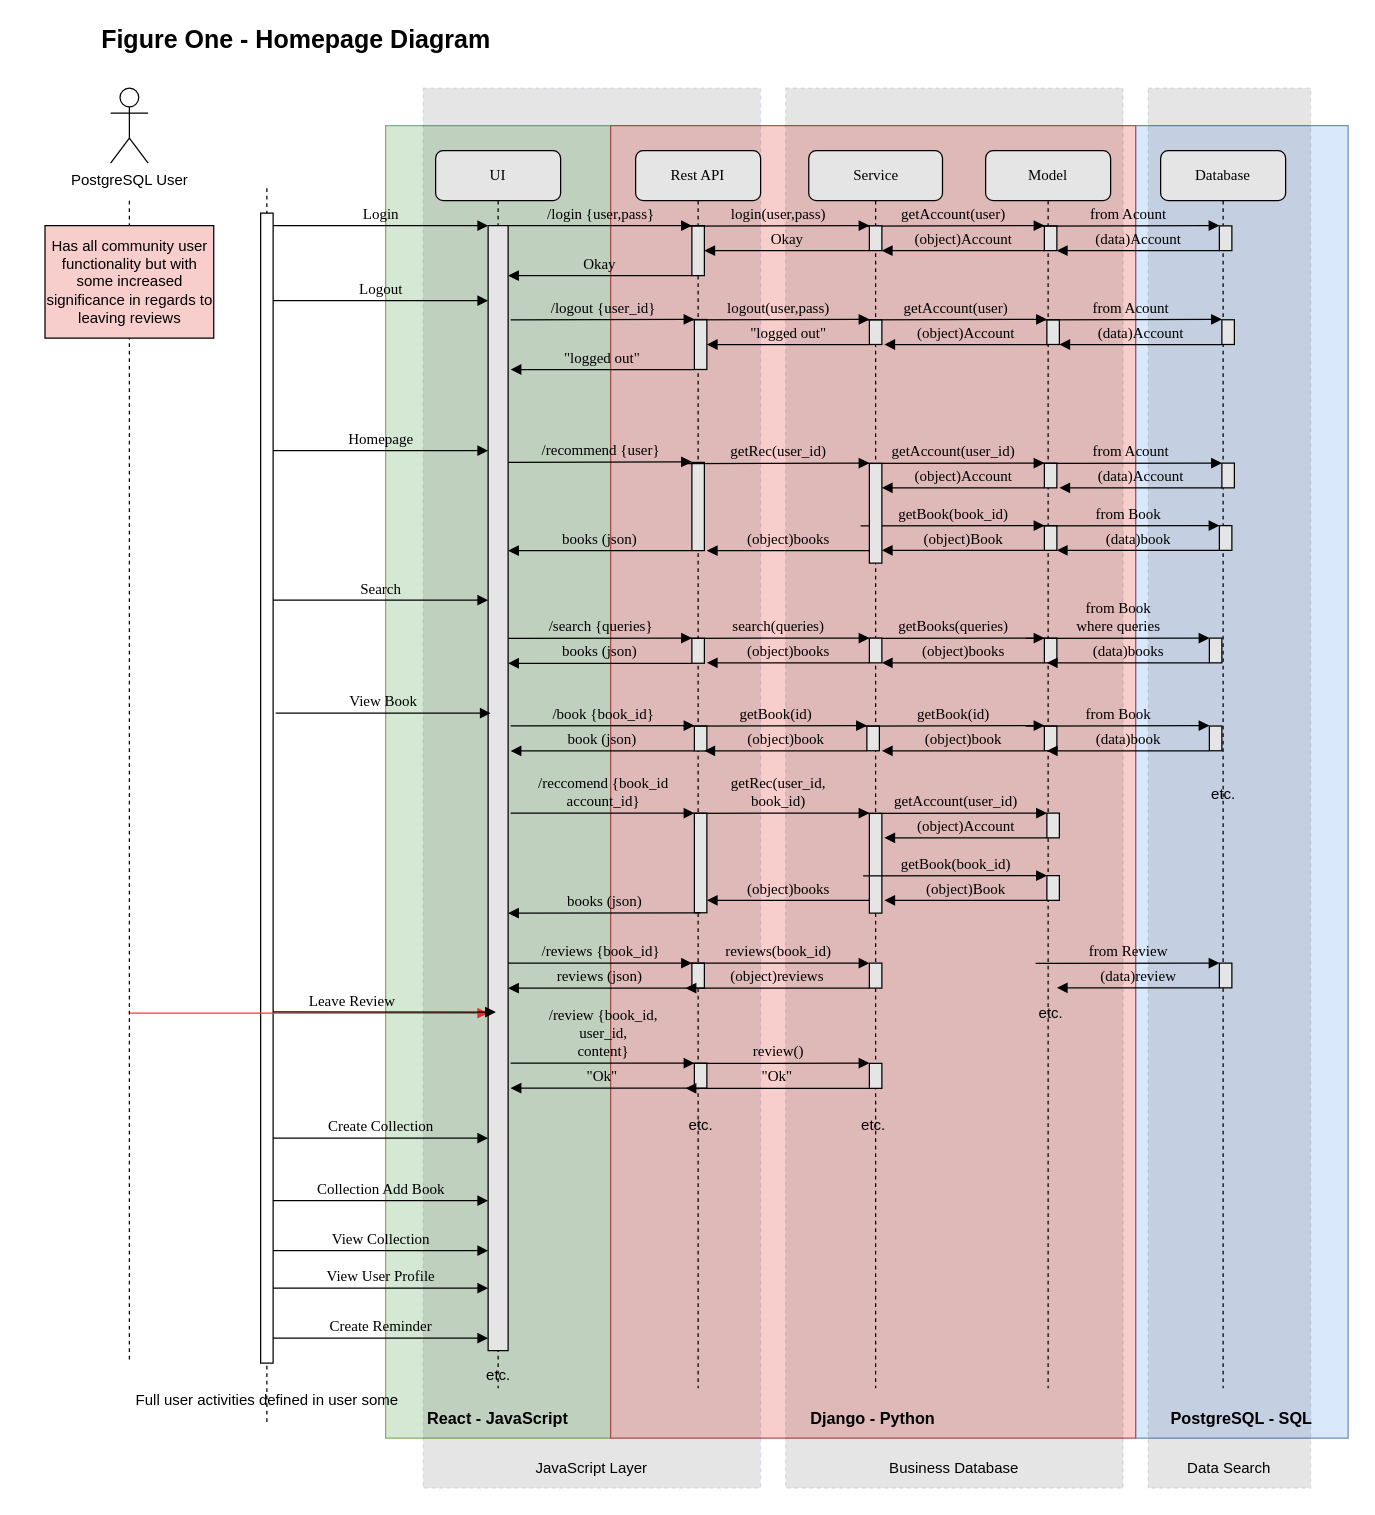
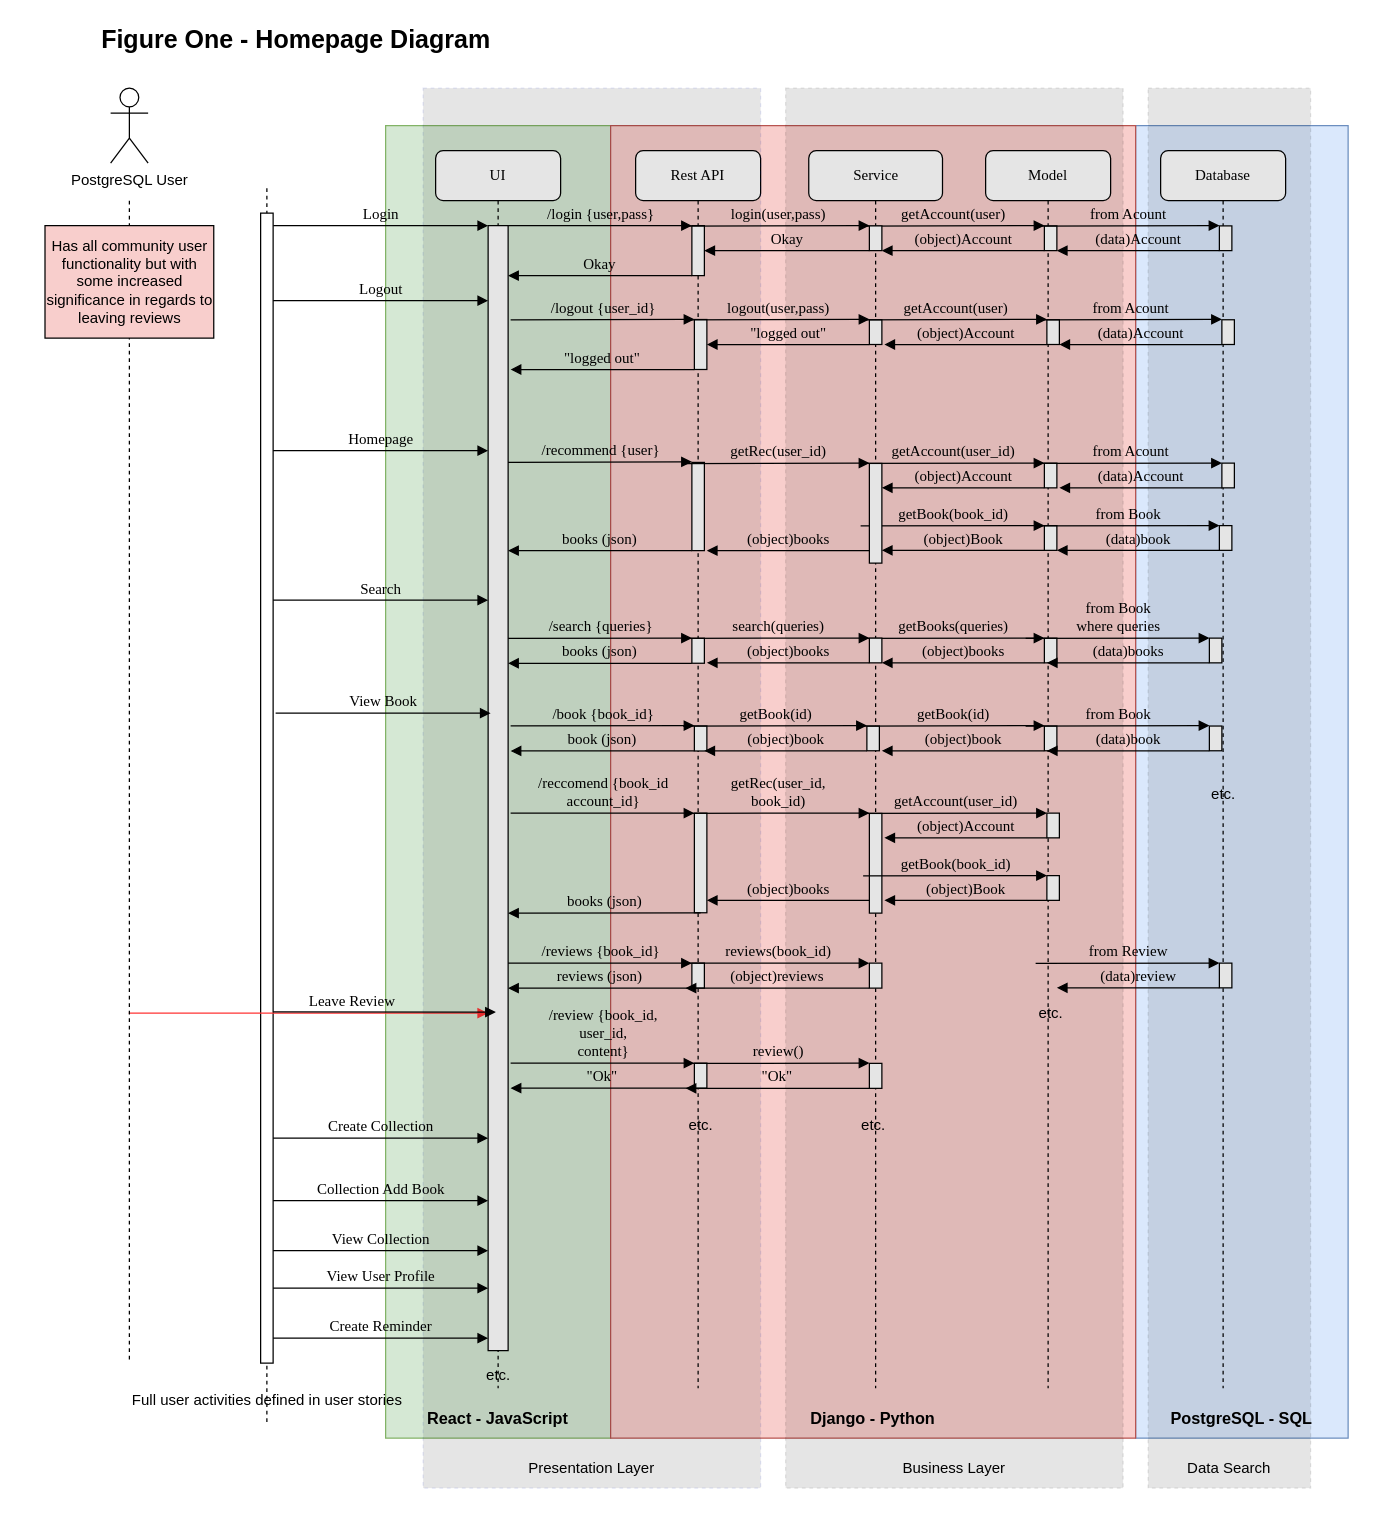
- <mxCell id="126" value="Full user activities defined in user some" style="text;html=1;align=center;verticalAlign=middle;resizable=0;points=[];autosize=1;" parent="1" vertex="1"><mxGeometry x="98" y="1110" width="230" height="20" as="geometry" /></mxCell>
+ <mxCell id="126" value="Full user activities defined in user stories" style="text;html=1;align=center;verticalAlign=middle;resizable=0;points=[];autosize=1;" parent="1" vertex="1"><mxGeometry x="98" y="1110" width="230" height="20" as="geometry" /></mxCell>
- <mxCell id="127" value="JavaScript Layer" style="rounded=0;whiteSpace=wrap;html=1;dashed=1;align=center;labelPosition=center;verticalLabelPosition=bottom;verticalAlign=top;spacingTop=-30;spacing=2;opacity=10;fillColor=#000000;strokeColor=#001DBC;fontColor=#000000;" parent="1" vertex="1"><mxGeometry x="338" y="70" width="270" height="1120" as="geometry" /></mxCell>
+ <mxCell id="127" value="Presentation Layer" style="rounded=0;whiteSpace=wrap;html=1;dashed=1;align=center;labelPosition=center;verticalLabelPosition=bottom;verticalAlign=top;spacingTop=-30;spacing=2;opacity=10;fillColor=#000000;strokeColor=#001DBC;fontColor=#000000;" parent="1" vertex="1"><mxGeometry x="338" y="70" width="270" height="1120" as="geometry" /></mxCell>
- <mxCell id="128" value="Business Database" style="rounded=0;whiteSpace=wrap;html=1;dashed=1;align=center;fillColor=#000000;labelPosition=center;verticalLabelPosition=bottom;verticalAlign=top;spacingTop=-30;spacing=2;gradientColor=none;opacity=10;" parent="1" vertex="1"><mxGeometry x="628" y="70" width="270" height="1120" as="geometry" /></mxCell>
+ <mxCell id="128" value="Business Layer" style="rounded=0;whiteSpace=wrap;html=1;dashed=1;align=center;fillColor=#000000;labelPosition=center;verticalLabelPosition=bottom;verticalAlign=top;spacingTop=-30;spacing=2;gradientColor=none;opacity=10;" parent="1" vertex="1"><mxGeometry x="628" y="70" width="270" height="1120" as="geometry" /></mxCell>
